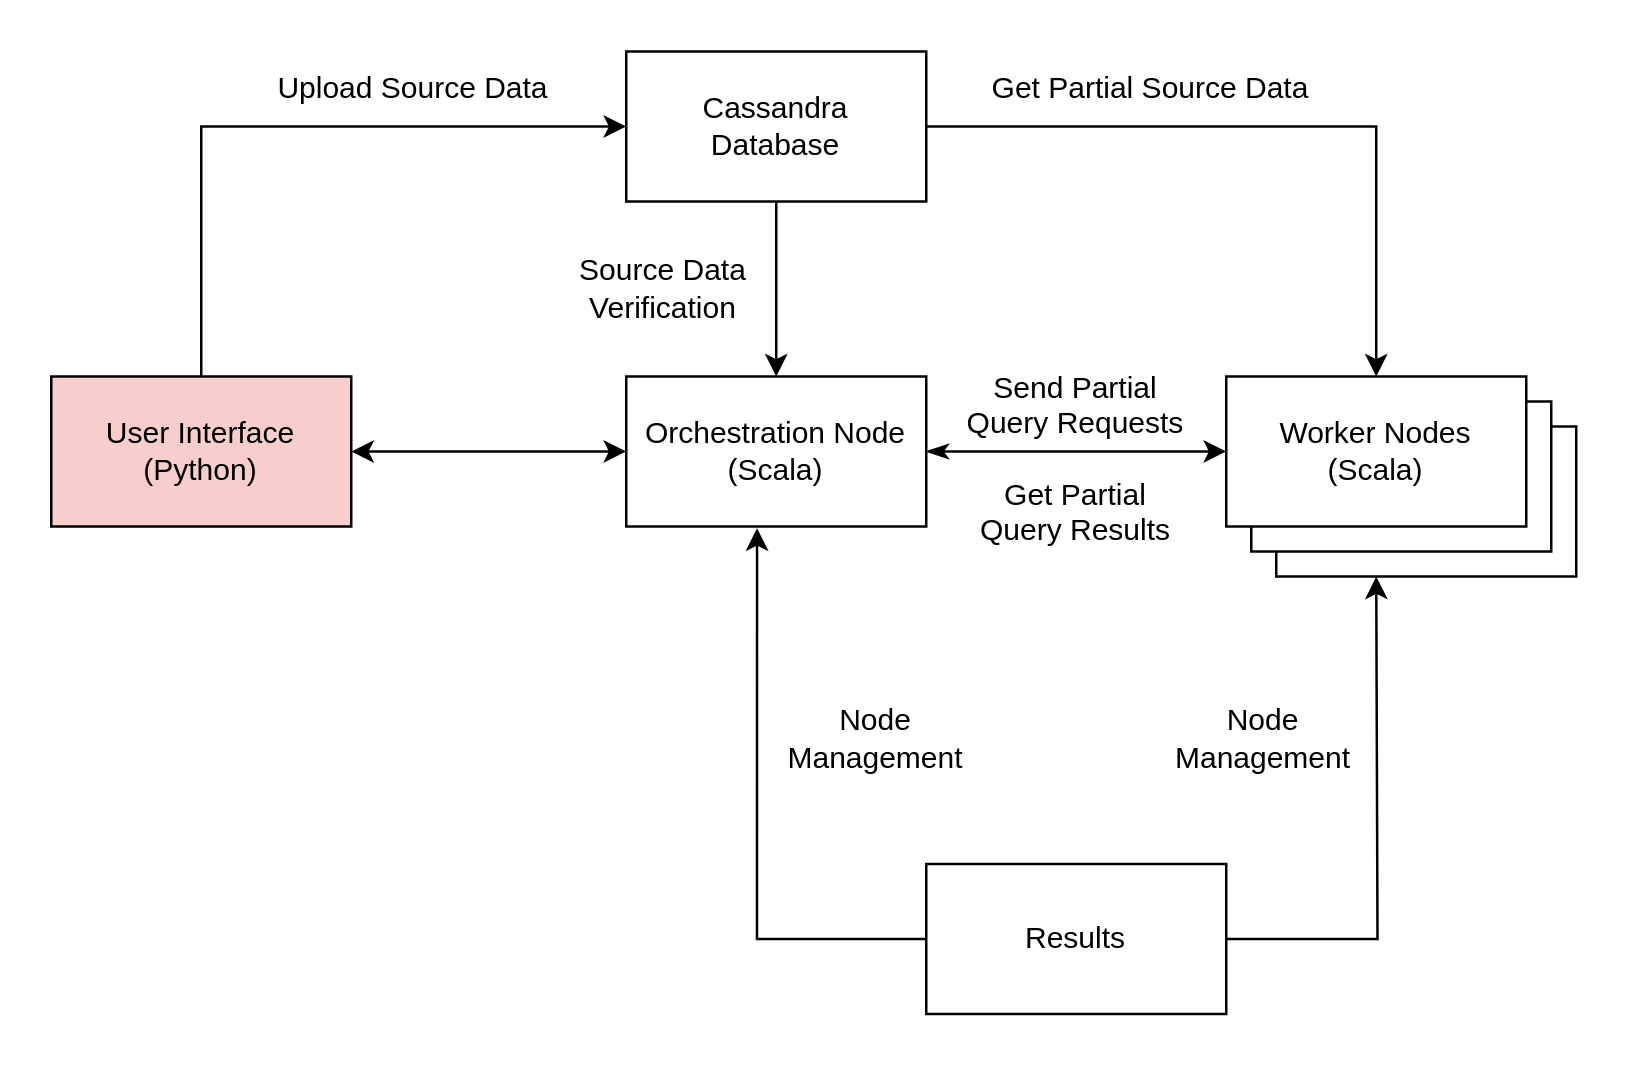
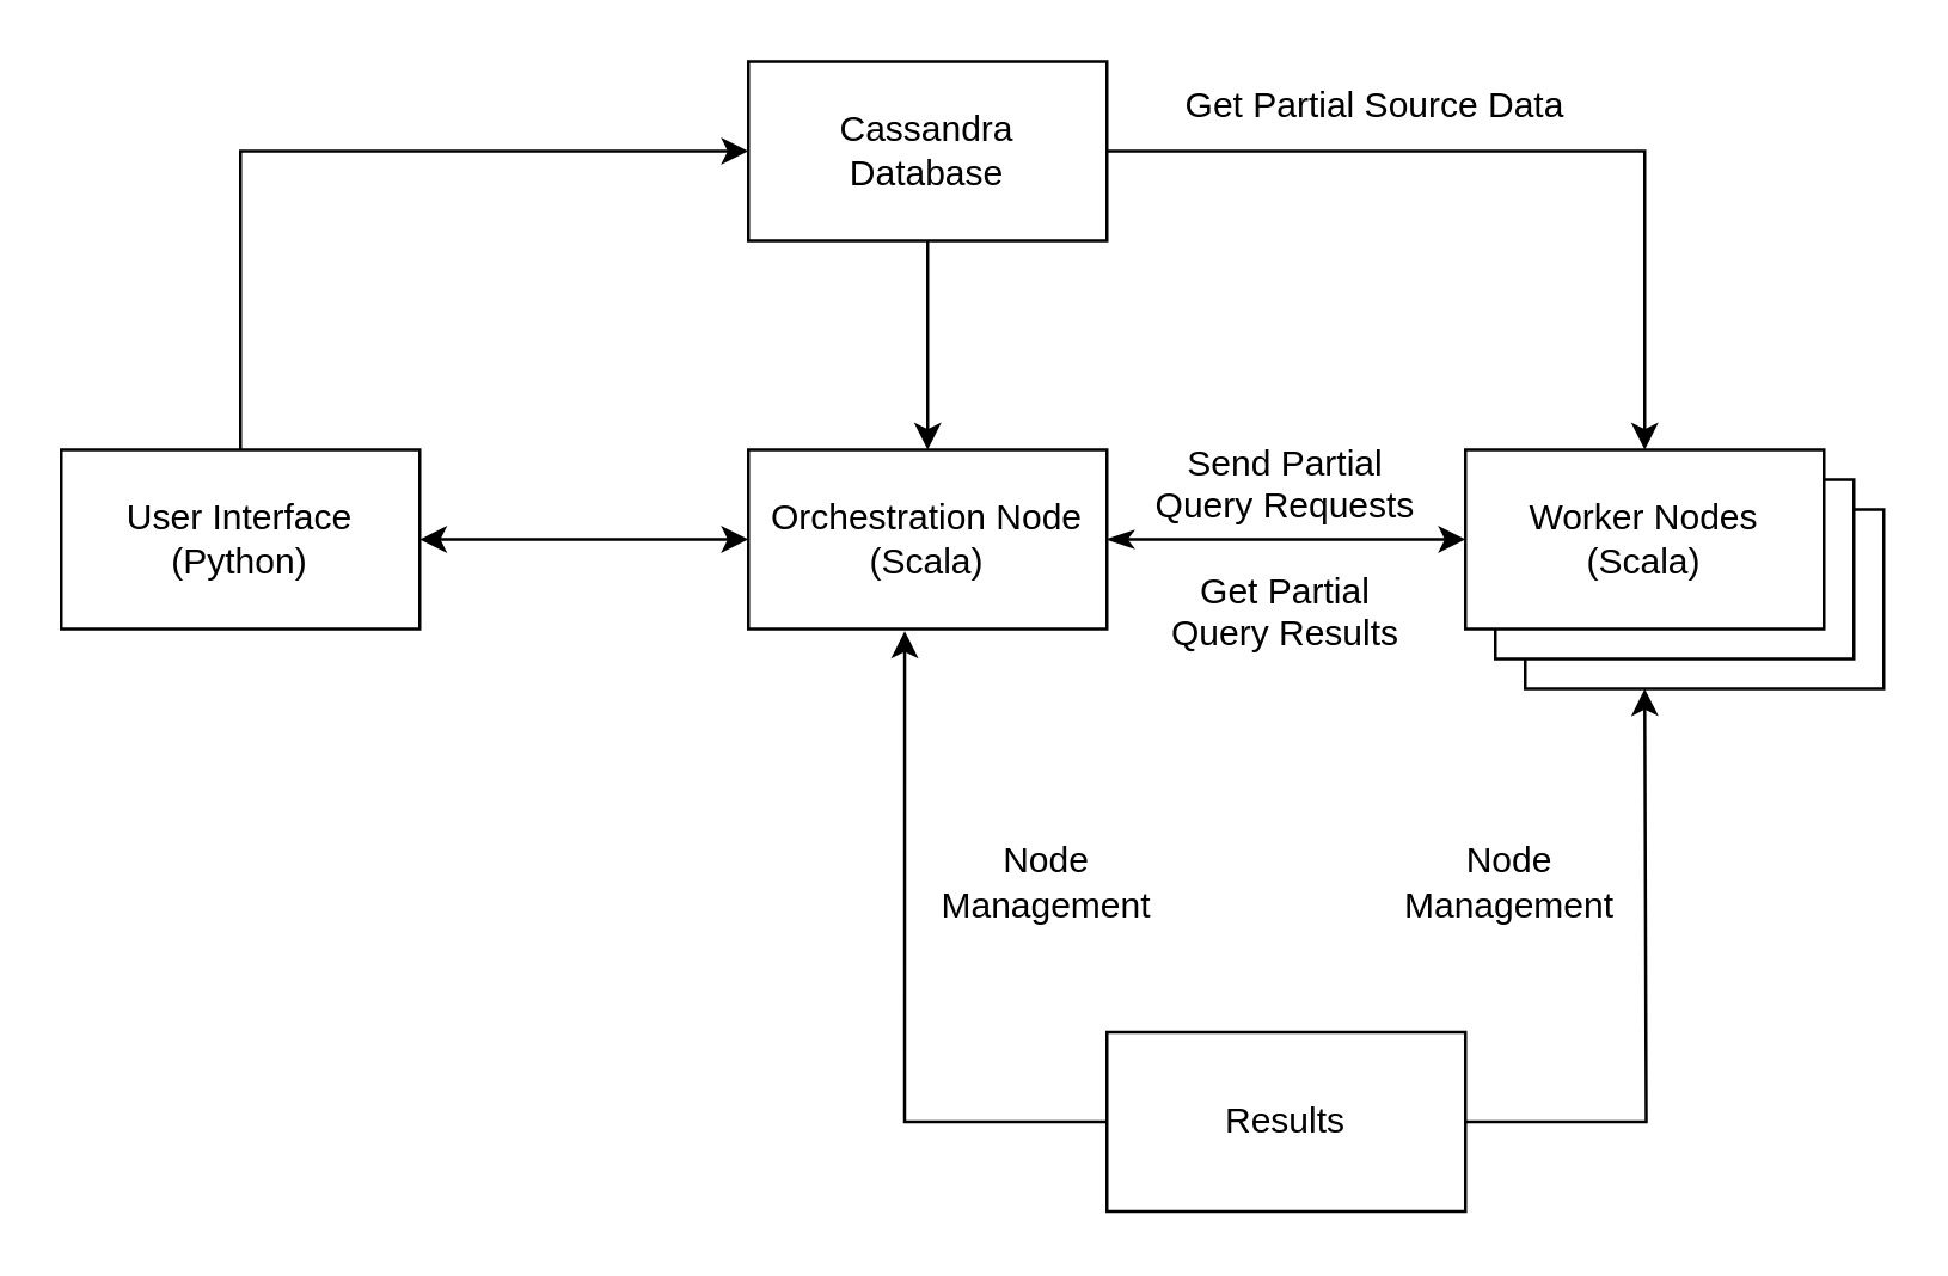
- <mxCell id="20" value="Upload Source Data" style="text;html=1;strokeColor=none;fillColor=none;align=center;verticalAlign=middle;whiteSpace=wrap;rounded=0;" vertex="1" parent="1"><mxGeometry x="100" y="20" width="130" height="30" as="geometry" /></mxCell>
- <mxCell id="19" value="Source Data Verification" style="text;html=1;strokeColor=none;fillColor=none;align=center;verticalAlign=middle;whiteSpace=wrap;rounded=0;" vertex="1" parent="1"><mxGeometry x="230" y="100" width="70" height="30" as="geometry" /></mxCell>
- <mxCell id="18" value="User Interface (Python)" style="rounded=0;whiteSpace=wrap;html=1;fillColor=#f8cecc;" parent="1" vertex="1"><mxGeometry x="20" y="150" width="120" height="60" as="geometry" /></mxCell>
+ <mxCell id="18" value="User Interface (Python)" style="rounded=0;whiteSpace=wrap;html=1;" parent="1" vertex="1"><mxGeometry x="20" y="150" width="120" height="60" as="geometry" /></mxCell>
